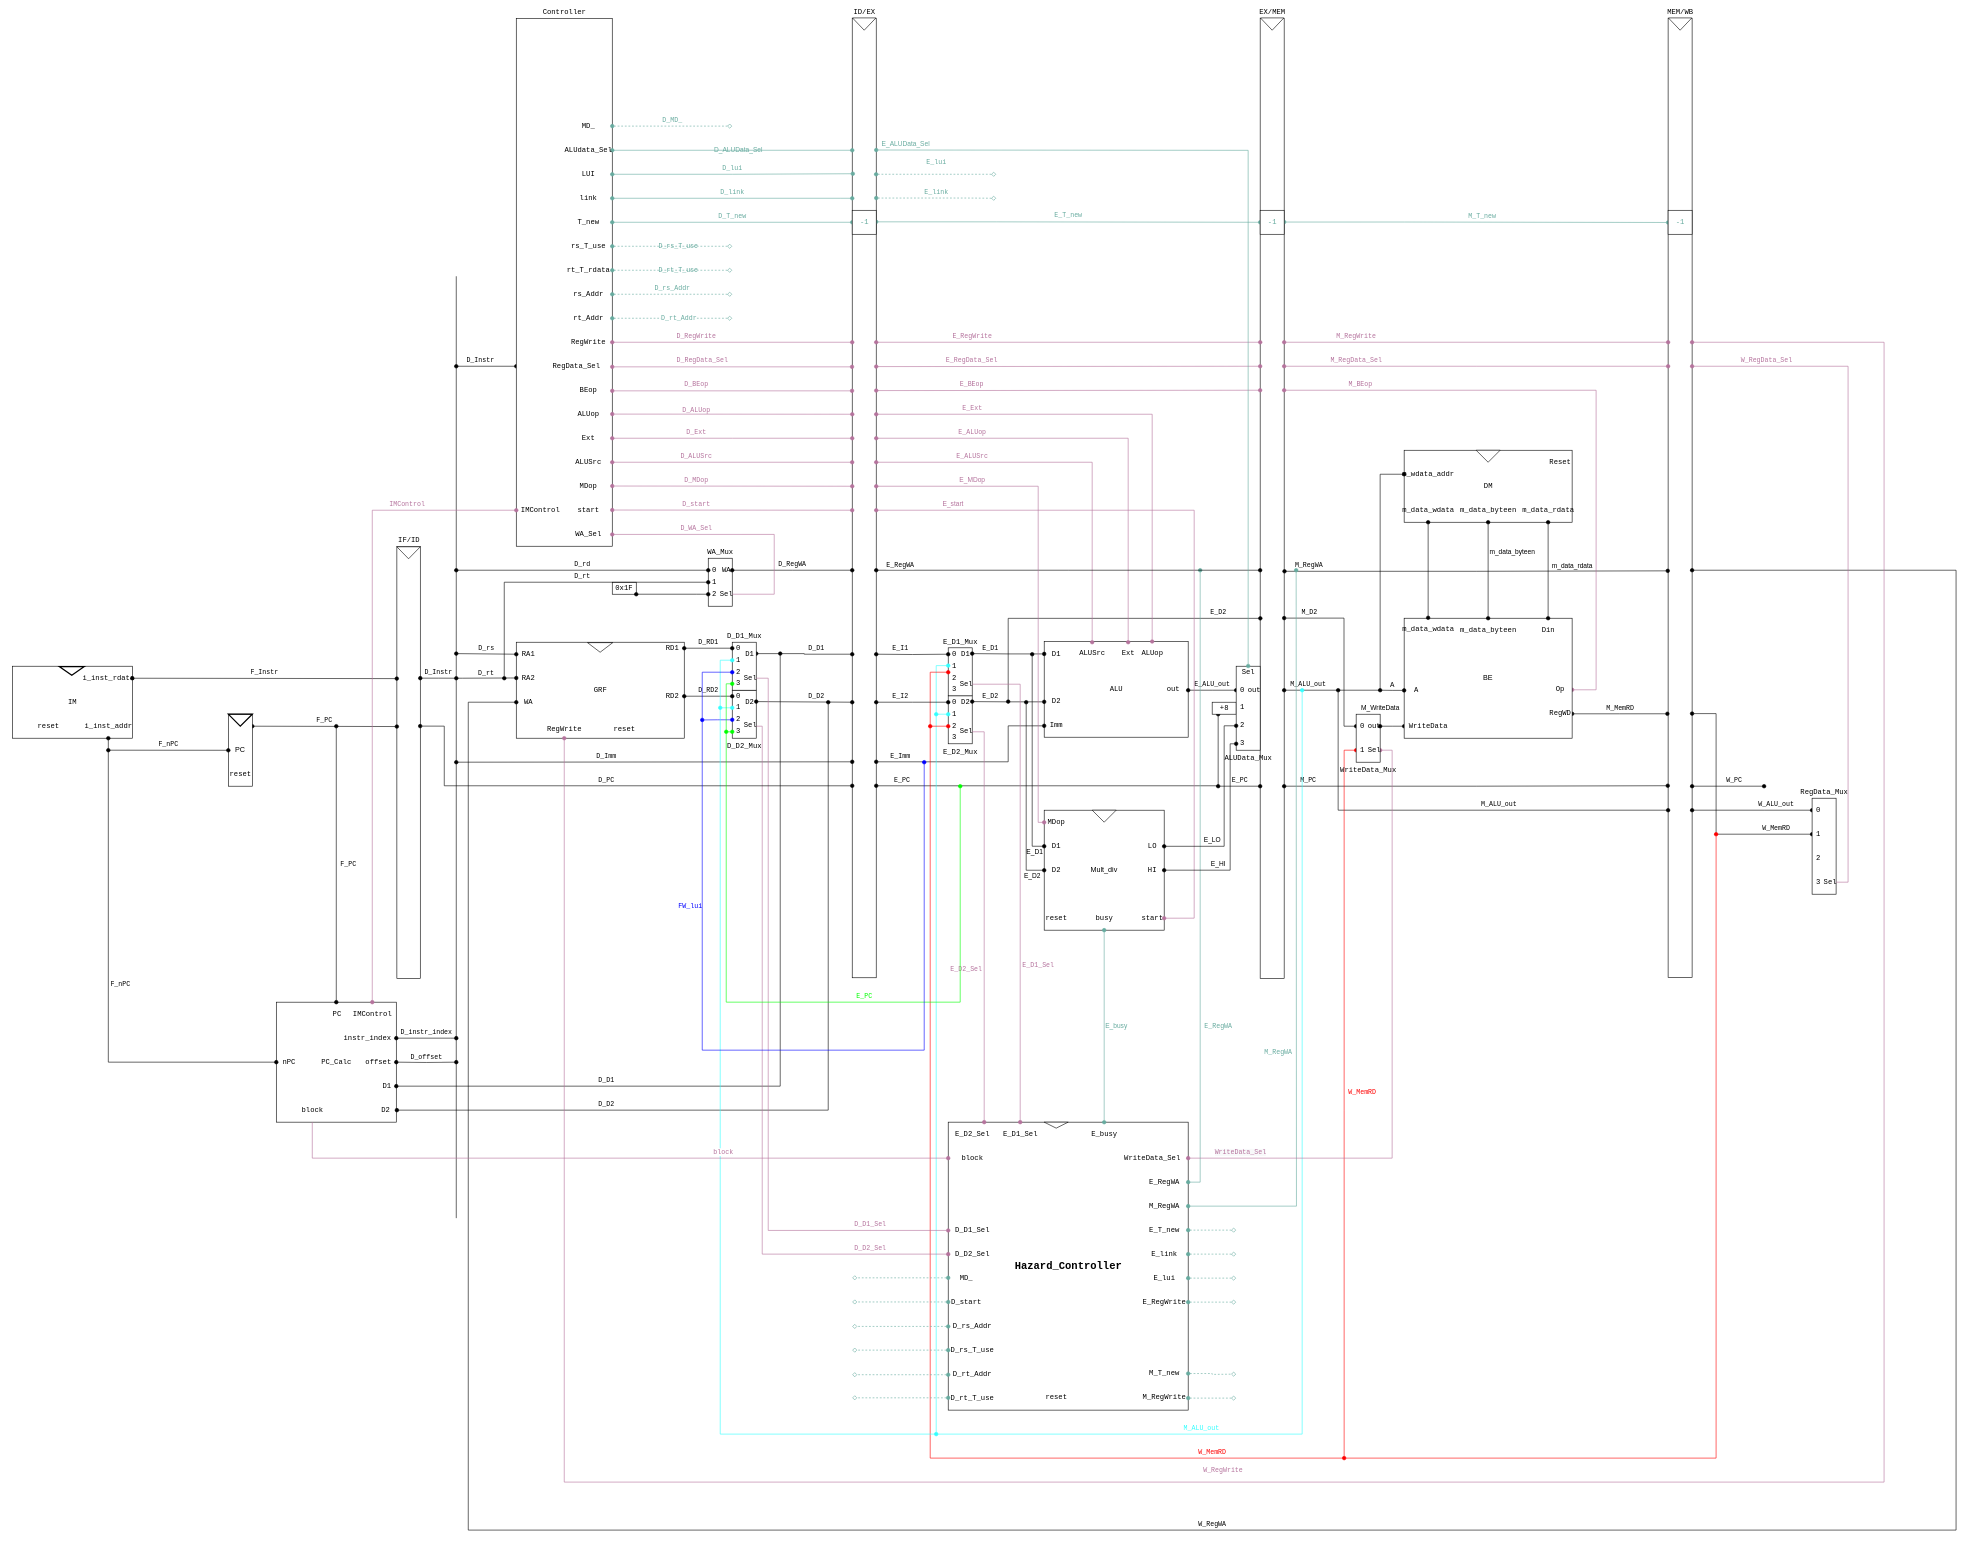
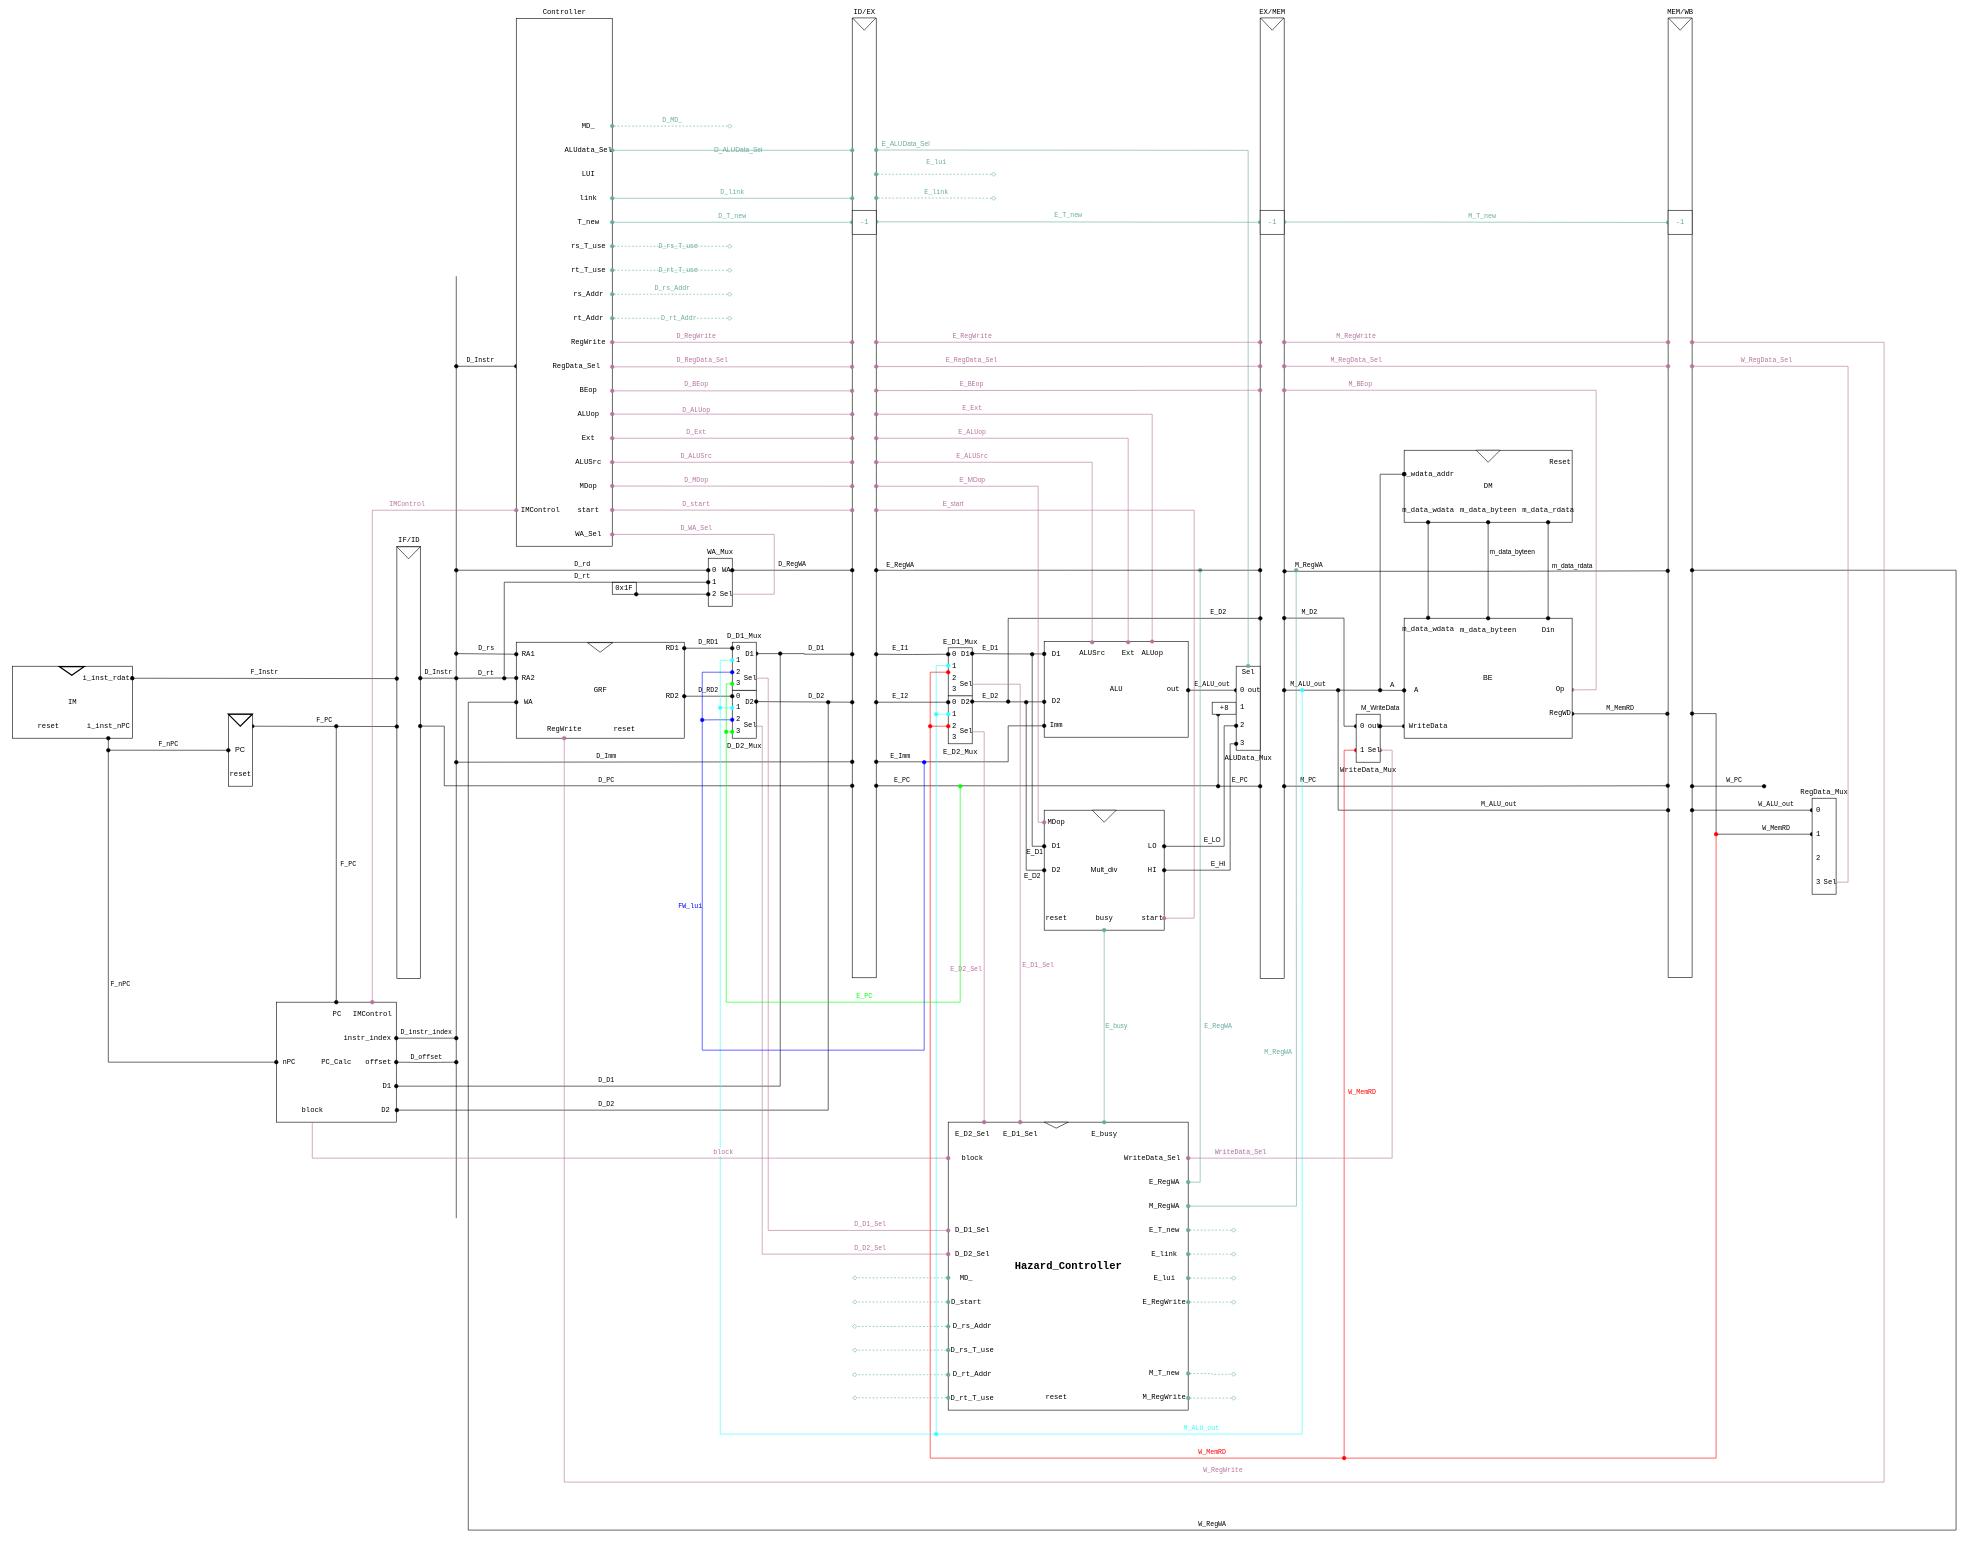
- <mxCell id="238" value="D_lui" style="edgeStyle=orthogonalEdgeStyle;rounded=0;orthogonalLoop=1;jettySize=auto;html=1;entryX=0.025;entryY=0.162;entryDx=0;entryDy=0;entryPerimeter=0;labelBackgroundColor=none;strokeColor=#67AB9F;fontFamily=Courier New;fontColor=#67AB9F;startArrow=oval;startFill=1;endArrow=oval;endFill=1;" parent="1" source="239" target="3" edge="1"><mxGeometry x="-0.0" y="9" relative="1" as="geometry"><mxPoint as="offset" /></mxGeometry></mxCell>
- <mxCell id="229" value="rt_T_rdata" style="html=1;opacity=0;fontFamily=Courier New;" parent="1" vertex="1"><mxGeometry x="940" y="430" width="80" height="40" as="geometry" /></mxCell>
+ <mxCell id="229" value="rt_T_use" style="html=1;opacity=0;fontFamily=Courier New;" parent="1" vertex="1"><mxGeometry x="940" y="430" width="80" height="40" as="geometry" /></mxCell>
- <mxCell id="9" value="i_inst_addr" style="html=1;opacity=0;fontFamily=Courier New;" parent="6" vertex="1"><mxGeometry x="120" y="80" width="80" height="40" as="geometry" /></mxCell>
+ <mxCell id="9" value="i_inst_nPC" style="html=1;opacity=0;fontFamily=Courier New;" parent="6" vertex="1"><mxGeometry x="120" y="80" width="80" height="40" as="geometry" /></mxCell>
